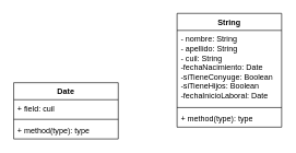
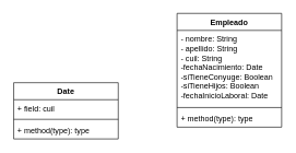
- <mxCell id="2" value="String" style="swimlane;fontStyle=1;align=center;verticalAlign=top;childLayout=stackLayout;horizontal=1;startSize=26;horizontalStack=0;resizeParent=1;resizeParentMax=0;resizeLast=0;collapsible=1;marginBottom=0;whiteSpace=wrap;html=1;" vertex="1" parent="1"><mxGeometry x="270" y="20" width="160" height="174" as="geometry" /></mxCell>
+ <mxCell id="2" value="Empleado" style="swimlane;fontStyle=1;align=center;verticalAlign=top;childLayout=stackLayout;horizontal=1;startSize=26;horizontalStack=0;resizeParent=1;resizeParentMax=0;resizeLast=0;collapsible=1;marginBottom=0;whiteSpace=wrap;html=1;" vertex="1" parent="1"><mxGeometry x="270" y="20" width="160" height="174" as="geometry" /></mxCell>
